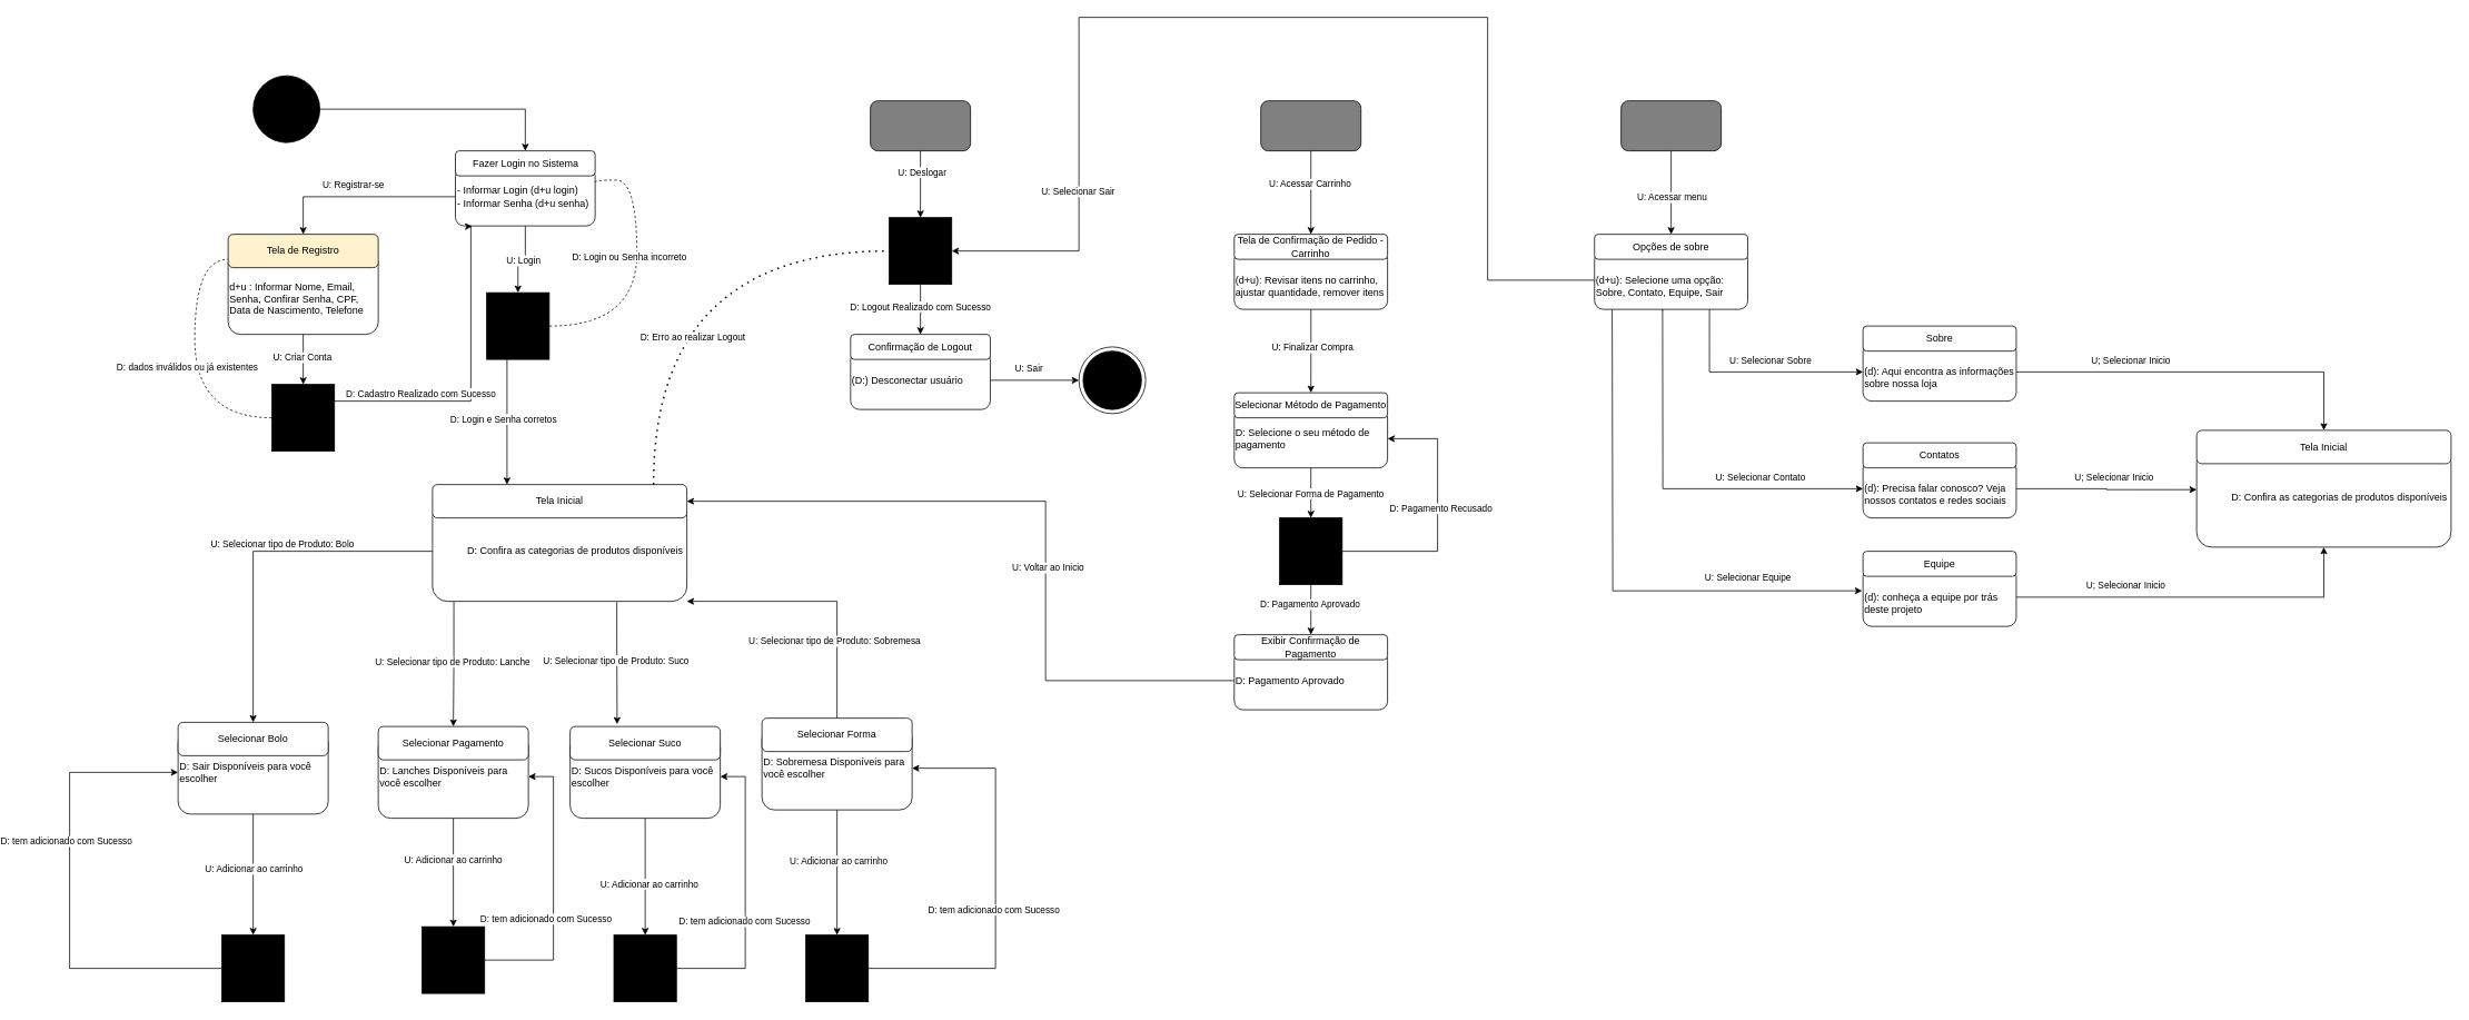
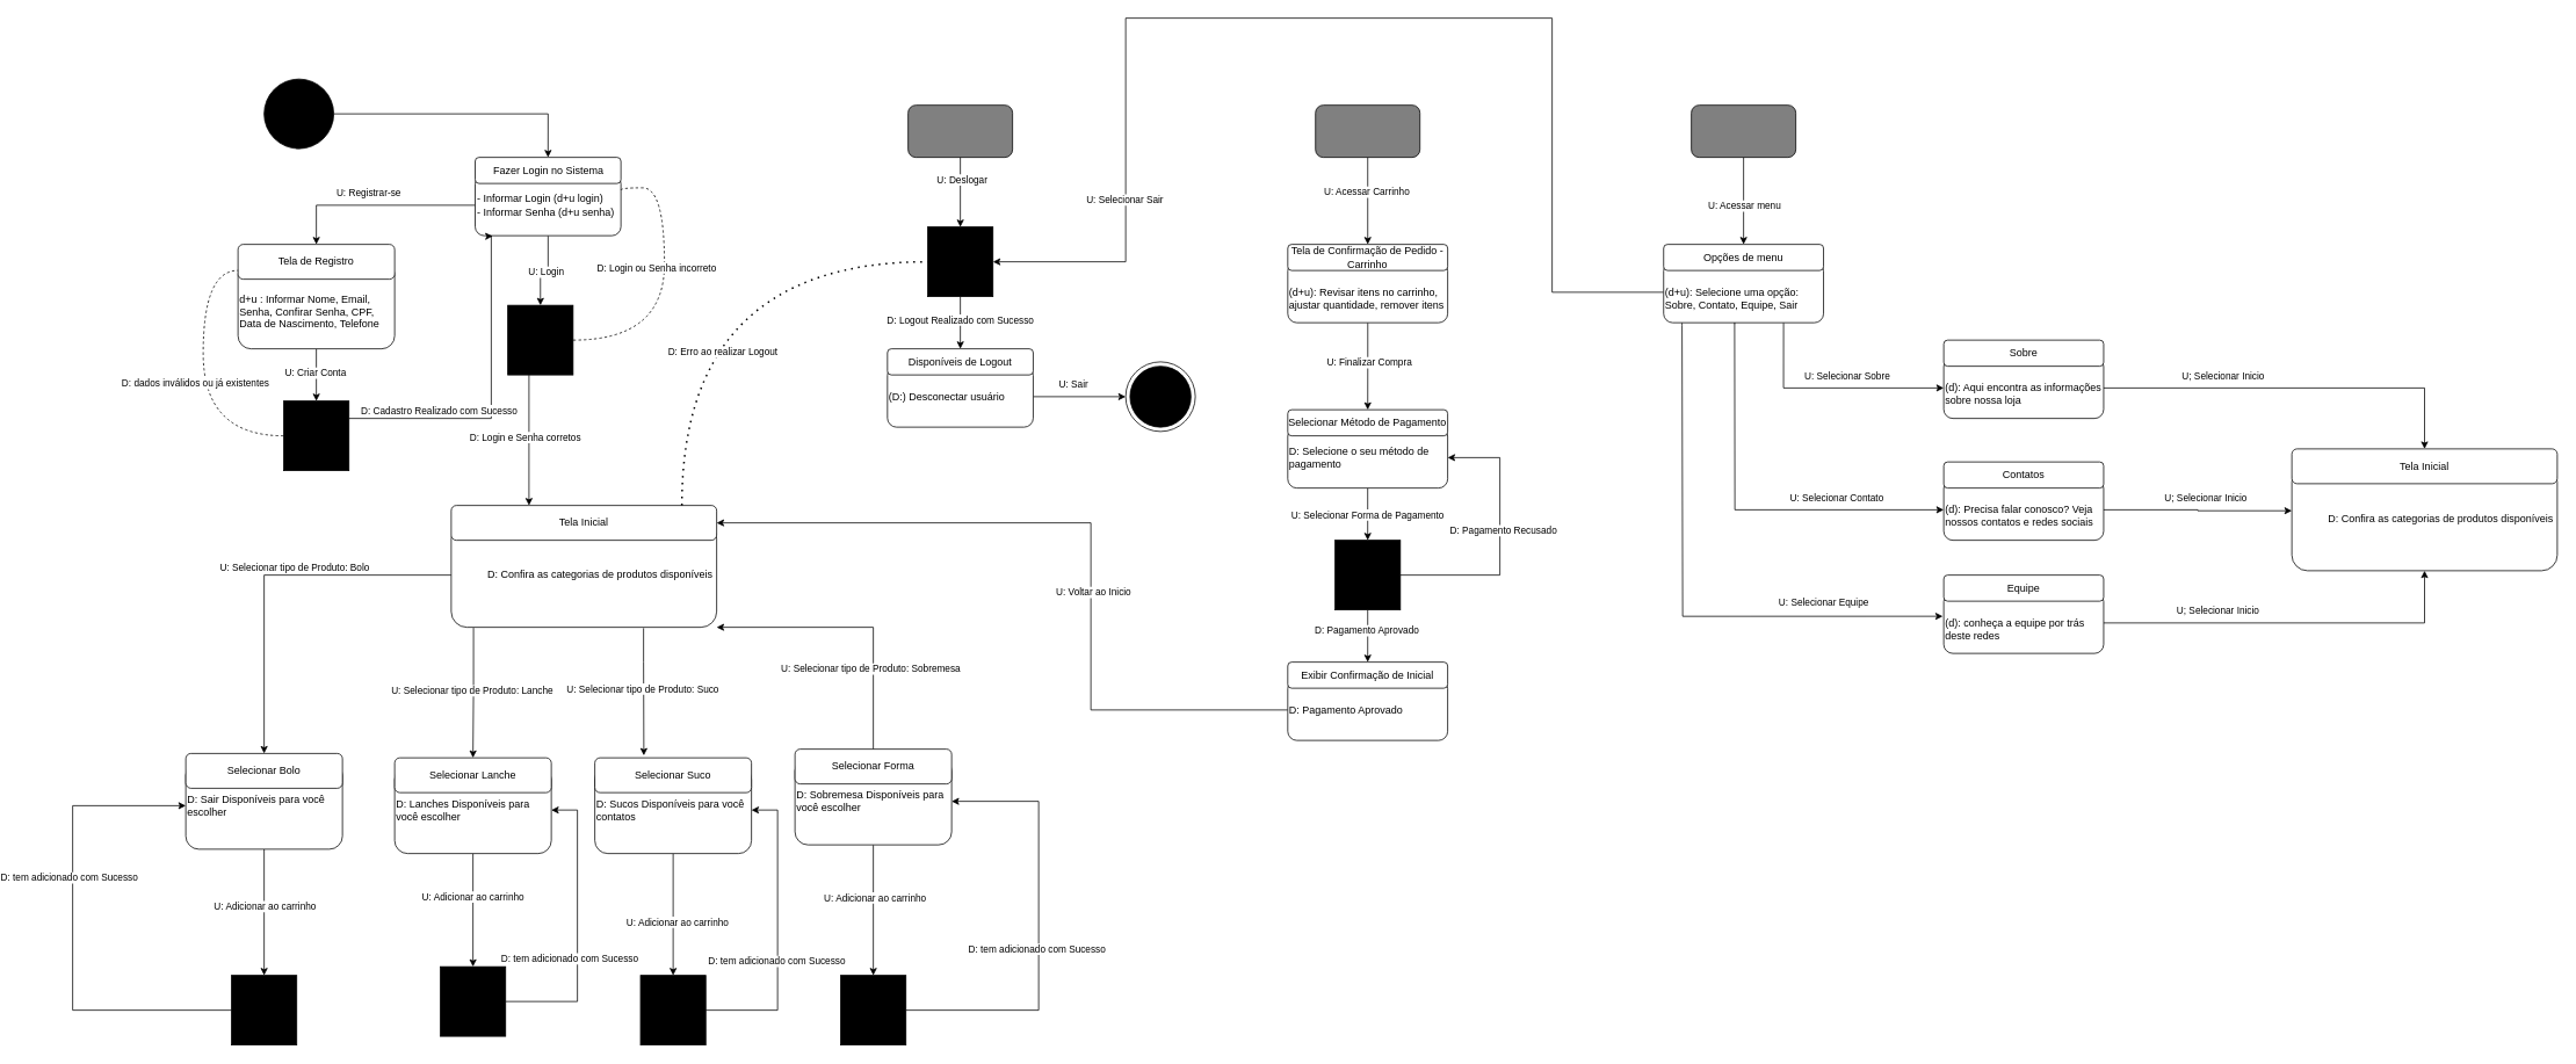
- <mxCell id="106" value="Opções de sobre" style="rounded=1;whiteSpace=wrap;html=1;" vertex="1" parent="1"><mxGeometry x="1848.13" y="280" width="183.75" height="30" as="geometry" /></mxCell>
+ <mxCell id="106" value="Opções de menu" style="rounded=1;whiteSpace=wrap;html=1;" vertex="1" parent="1"><mxGeometry x="1848.13" y="280" width="183.75" height="30" as="geometry" /></mxCell>
- <mxCell id="42" value="Tela de Registro" style="rounded=1;whiteSpace=wrap;html=1;fillColor=#fff2cc;" vertex="1" parent="1"><mxGeometry x="210" y="280" width="180" height="40" as="geometry" /></mxCell>
+ <mxCell id="42" value="Tela de Registro" style="rounded=1;whiteSpace=wrap;html=1;" vertex="1" parent="1"><mxGeometry x="210" y="280" width="180" height="40" as="geometry" /></mxCell>
- <mxCell id="59" value="Confirmação de Logout" style="rounded=1;whiteSpace=wrap;html=1;" vertex="1" parent="1"><mxGeometry x="956.25" y="400" width="167.5" height="30" as="geometry" /></mxCell>
+ <mxCell id="59" value="Disponíveis de Logout" style="rounded=1;whiteSpace=wrap;html=1;" vertex="1" parent="1"><mxGeometry x="956.25" y="400" width="167.5" height="30" as="geometry" /></mxCell>
- <mxCell id="115" value="&lt;br&gt;&lt;div&gt;(d): conheça a equipe por trás deste projeto&lt;/div&gt;" style="rounded=1;whiteSpace=wrap;html=1;align=left;" vertex="1" parent="1"><mxGeometry x="2170" y="680" width="183.75" height="70" as="geometry" /></mxCell>
+ <mxCell id="115" value="&lt;br&gt;&lt;div&gt;(d): conheça a equipe por trás deste redes&lt;/div&gt;" style="rounded=1;whiteSpace=wrap;html=1;align=left;" vertex="1" parent="1"><mxGeometry x="2170" y="680" width="183.75" height="70" as="geometry" /></mxCell>
- <mxCell id="81" value="Exibir Confirmação de Pagamento" style="rounded=1;whiteSpace=wrap;html=1;" vertex="1" parent="1"><mxGeometry x="1416.24" y="760" width="183.75" height="30" as="geometry" /></mxCell>
+ <mxCell id="81" value="Exibir Confirmação de Inicial" style="rounded=1;whiteSpace=wrap;html=1;" vertex="1" parent="1"><mxGeometry x="1416.24" y="760" width="183.75" height="30" as="geometry" /></mxCell>
- <mxCell id="22" value="Selecionar Pagamento" style="rounded=1;whiteSpace=wrap;html=1;" vertex="1" parent="1"><mxGeometry x="390" y="870" width="180" height="40" as="geometry" /></mxCell>
+ <mxCell id="22" value="Selecionar Lanche" style="rounded=1;whiteSpace=wrap;html=1;" vertex="1" parent="1"><mxGeometry x="390" y="870" width="180" height="40" as="geometry" /></mxCell>
- <mxCell id="37" value="D: Sucos Disponíveis para você escolher" style="rounded=1;whiteSpace=wrap;html=1;align=left;" vertex="1" parent="1"><mxGeometry x="620" y="880" width="180" height="100" as="geometry" /></mxCell>
+ <mxCell id="37" value="D: Sucos Disponíveis para você contatos" style="rounded=1;whiteSpace=wrap;html=1;align=left;" vertex="1" parent="1"><mxGeometry x="620" y="880" width="180" height="100" as="geometry" /></mxCell>
